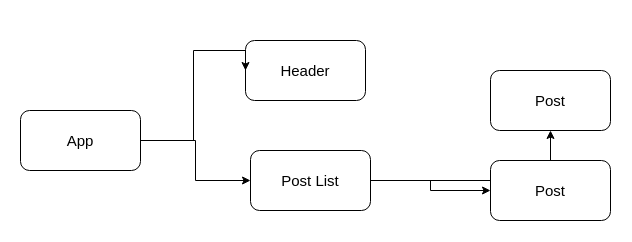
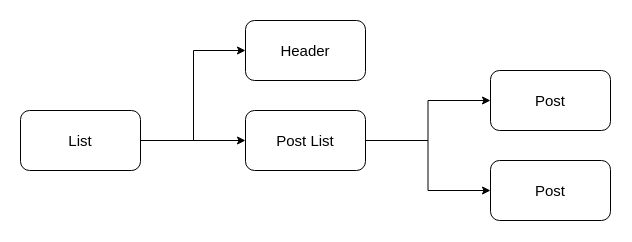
- <mxCell id="2" value="&lt;font style=&quot;font-size: 15px&quot;&gt;Header&lt;/font&gt;" style="rounded=1;whiteSpace=wrap;html=1;" vertex="1" parent="1"><mxGeometry x="245" y="40" width="120" height="60" as="geometry" /></mxCell>
+ <mxCell id="2" value="&lt;font style=&quot;font-size: 15px&quot;&gt;Header&lt;/font&gt;" style="rounded=1;whiteSpace=wrap;html=1;" vertex="1" parent="1"><mxGeometry x="245" y="20" width="120" height="60" as="geometry" /></mxCell>
- <mxCell id="10" value="&lt;font style=&quot;font-size: 15px&quot;&gt;App&lt;/font&gt;" style="rounded=1;whiteSpace=wrap;html=1;" vertex="1" parent="1"><mxGeometry x="20" y="110" width="120" height="60" as="geometry" /></mxCell>
+ <mxCell id="10" value="&lt;font style=&quot;font-size: 15px&quot;&gt;List&lt;/font&gt;" style="rounded=1;whiteSpace=wrap;html=1;" vertex="1" parent="1"><mxGeometry x="20" y="110" width="120" height="60" as="geometry" /></mxCell>
- <mxCell id="5" value="&lt;font style=&quot;font-size: 15px&quot;&gt;Post List&lt;br&gt;&lt;/font&gt;" style="rounded=1;whiteSpace=wrap;html=1;" vertex="1" parent="1"><mxGeometry x="250" y="150" width="120" height="60" as="geometry" /></mxCell>
+ <mxCell id="5" value="&lt;font style=&quot;font-size: 15px&quot;&gt;Post List&lt;br&gt;&lt;/font&gt;" style="rounded=1;whiteSpace=wrap;html=1;" vertex="1" parent="1"><mxGeometry x="245" y="110" width="120" height="60" as="geometry" /></mxCell>
